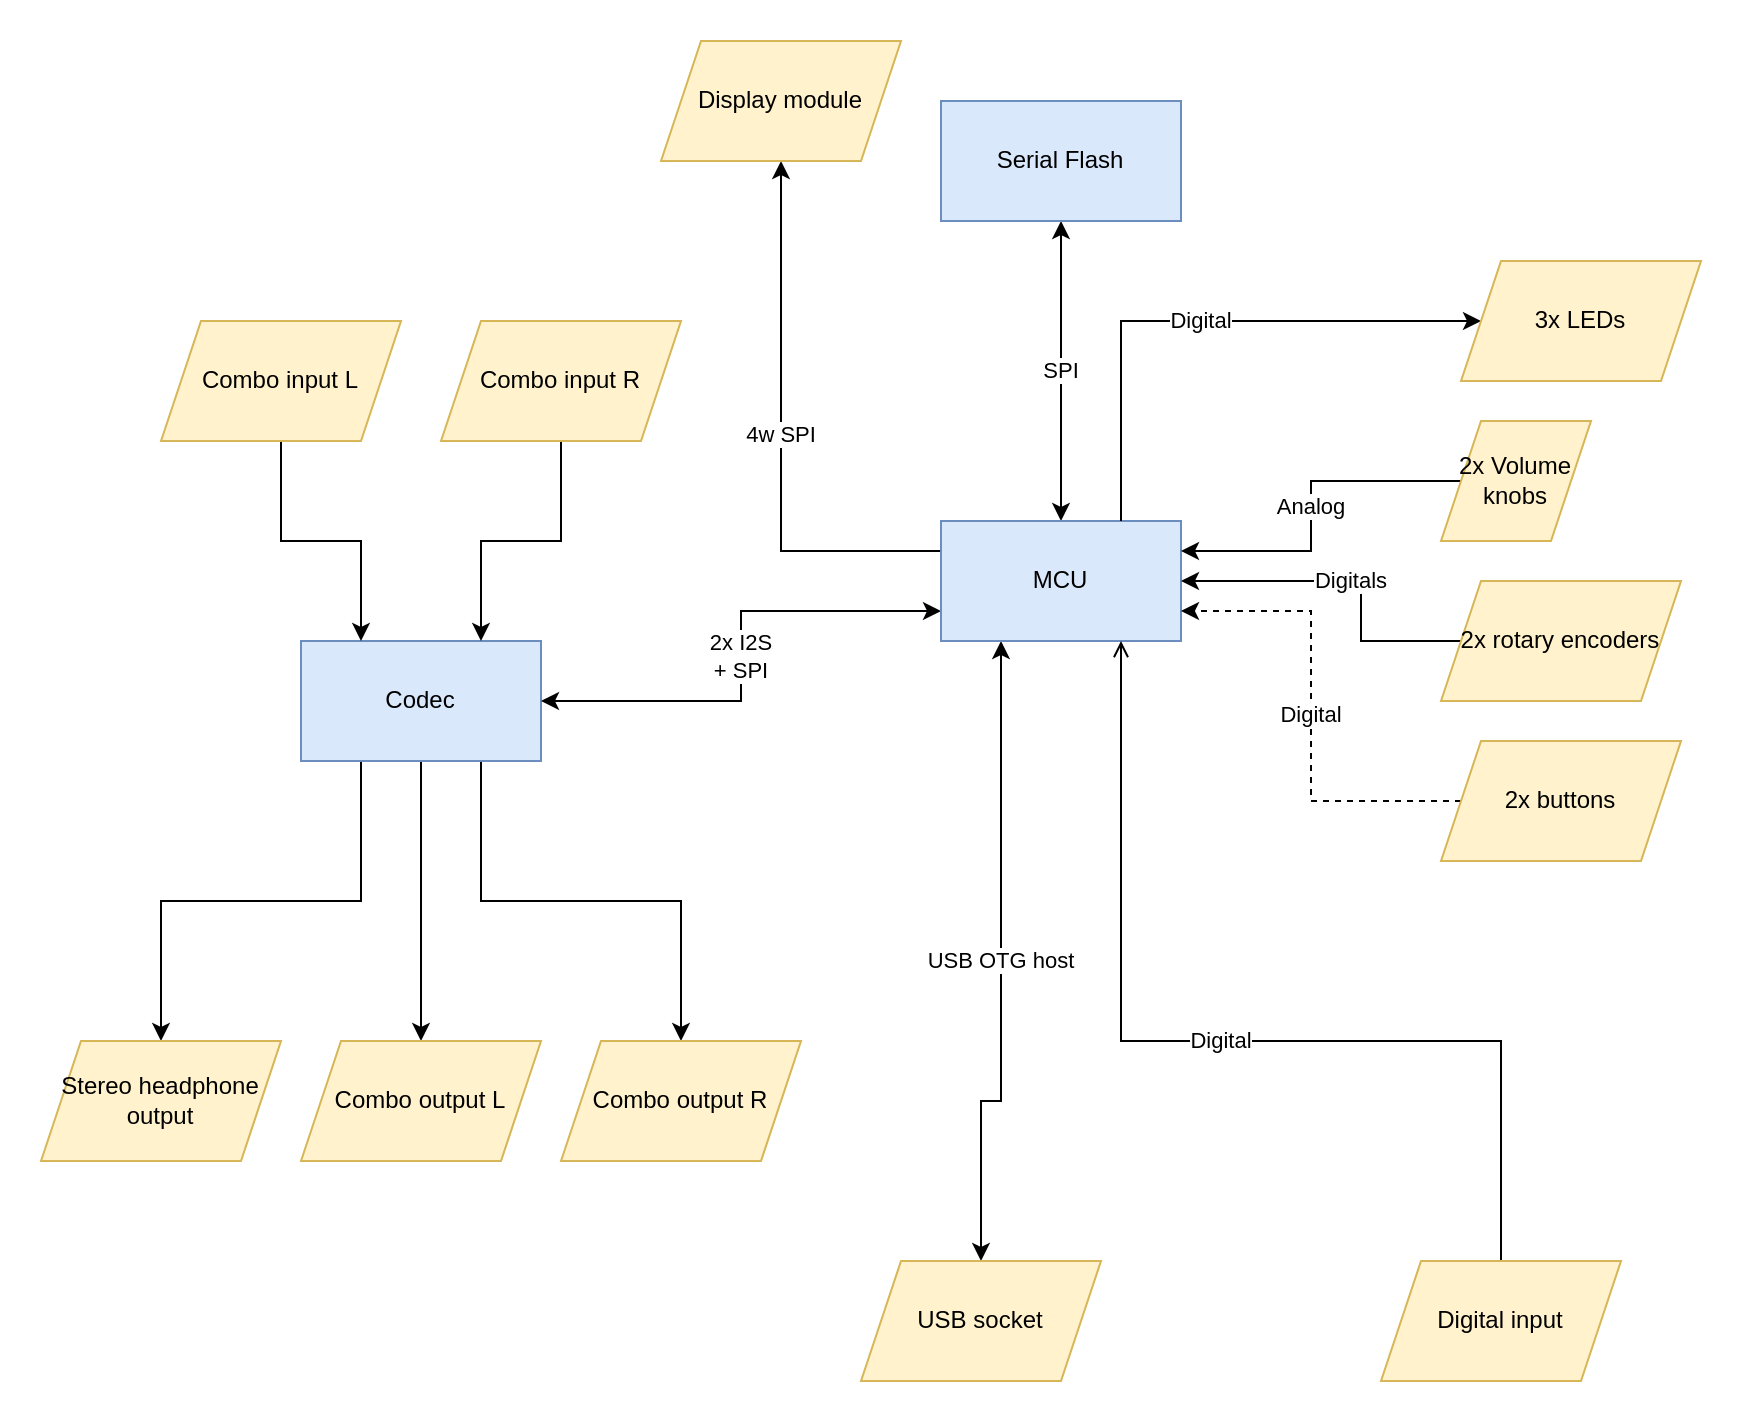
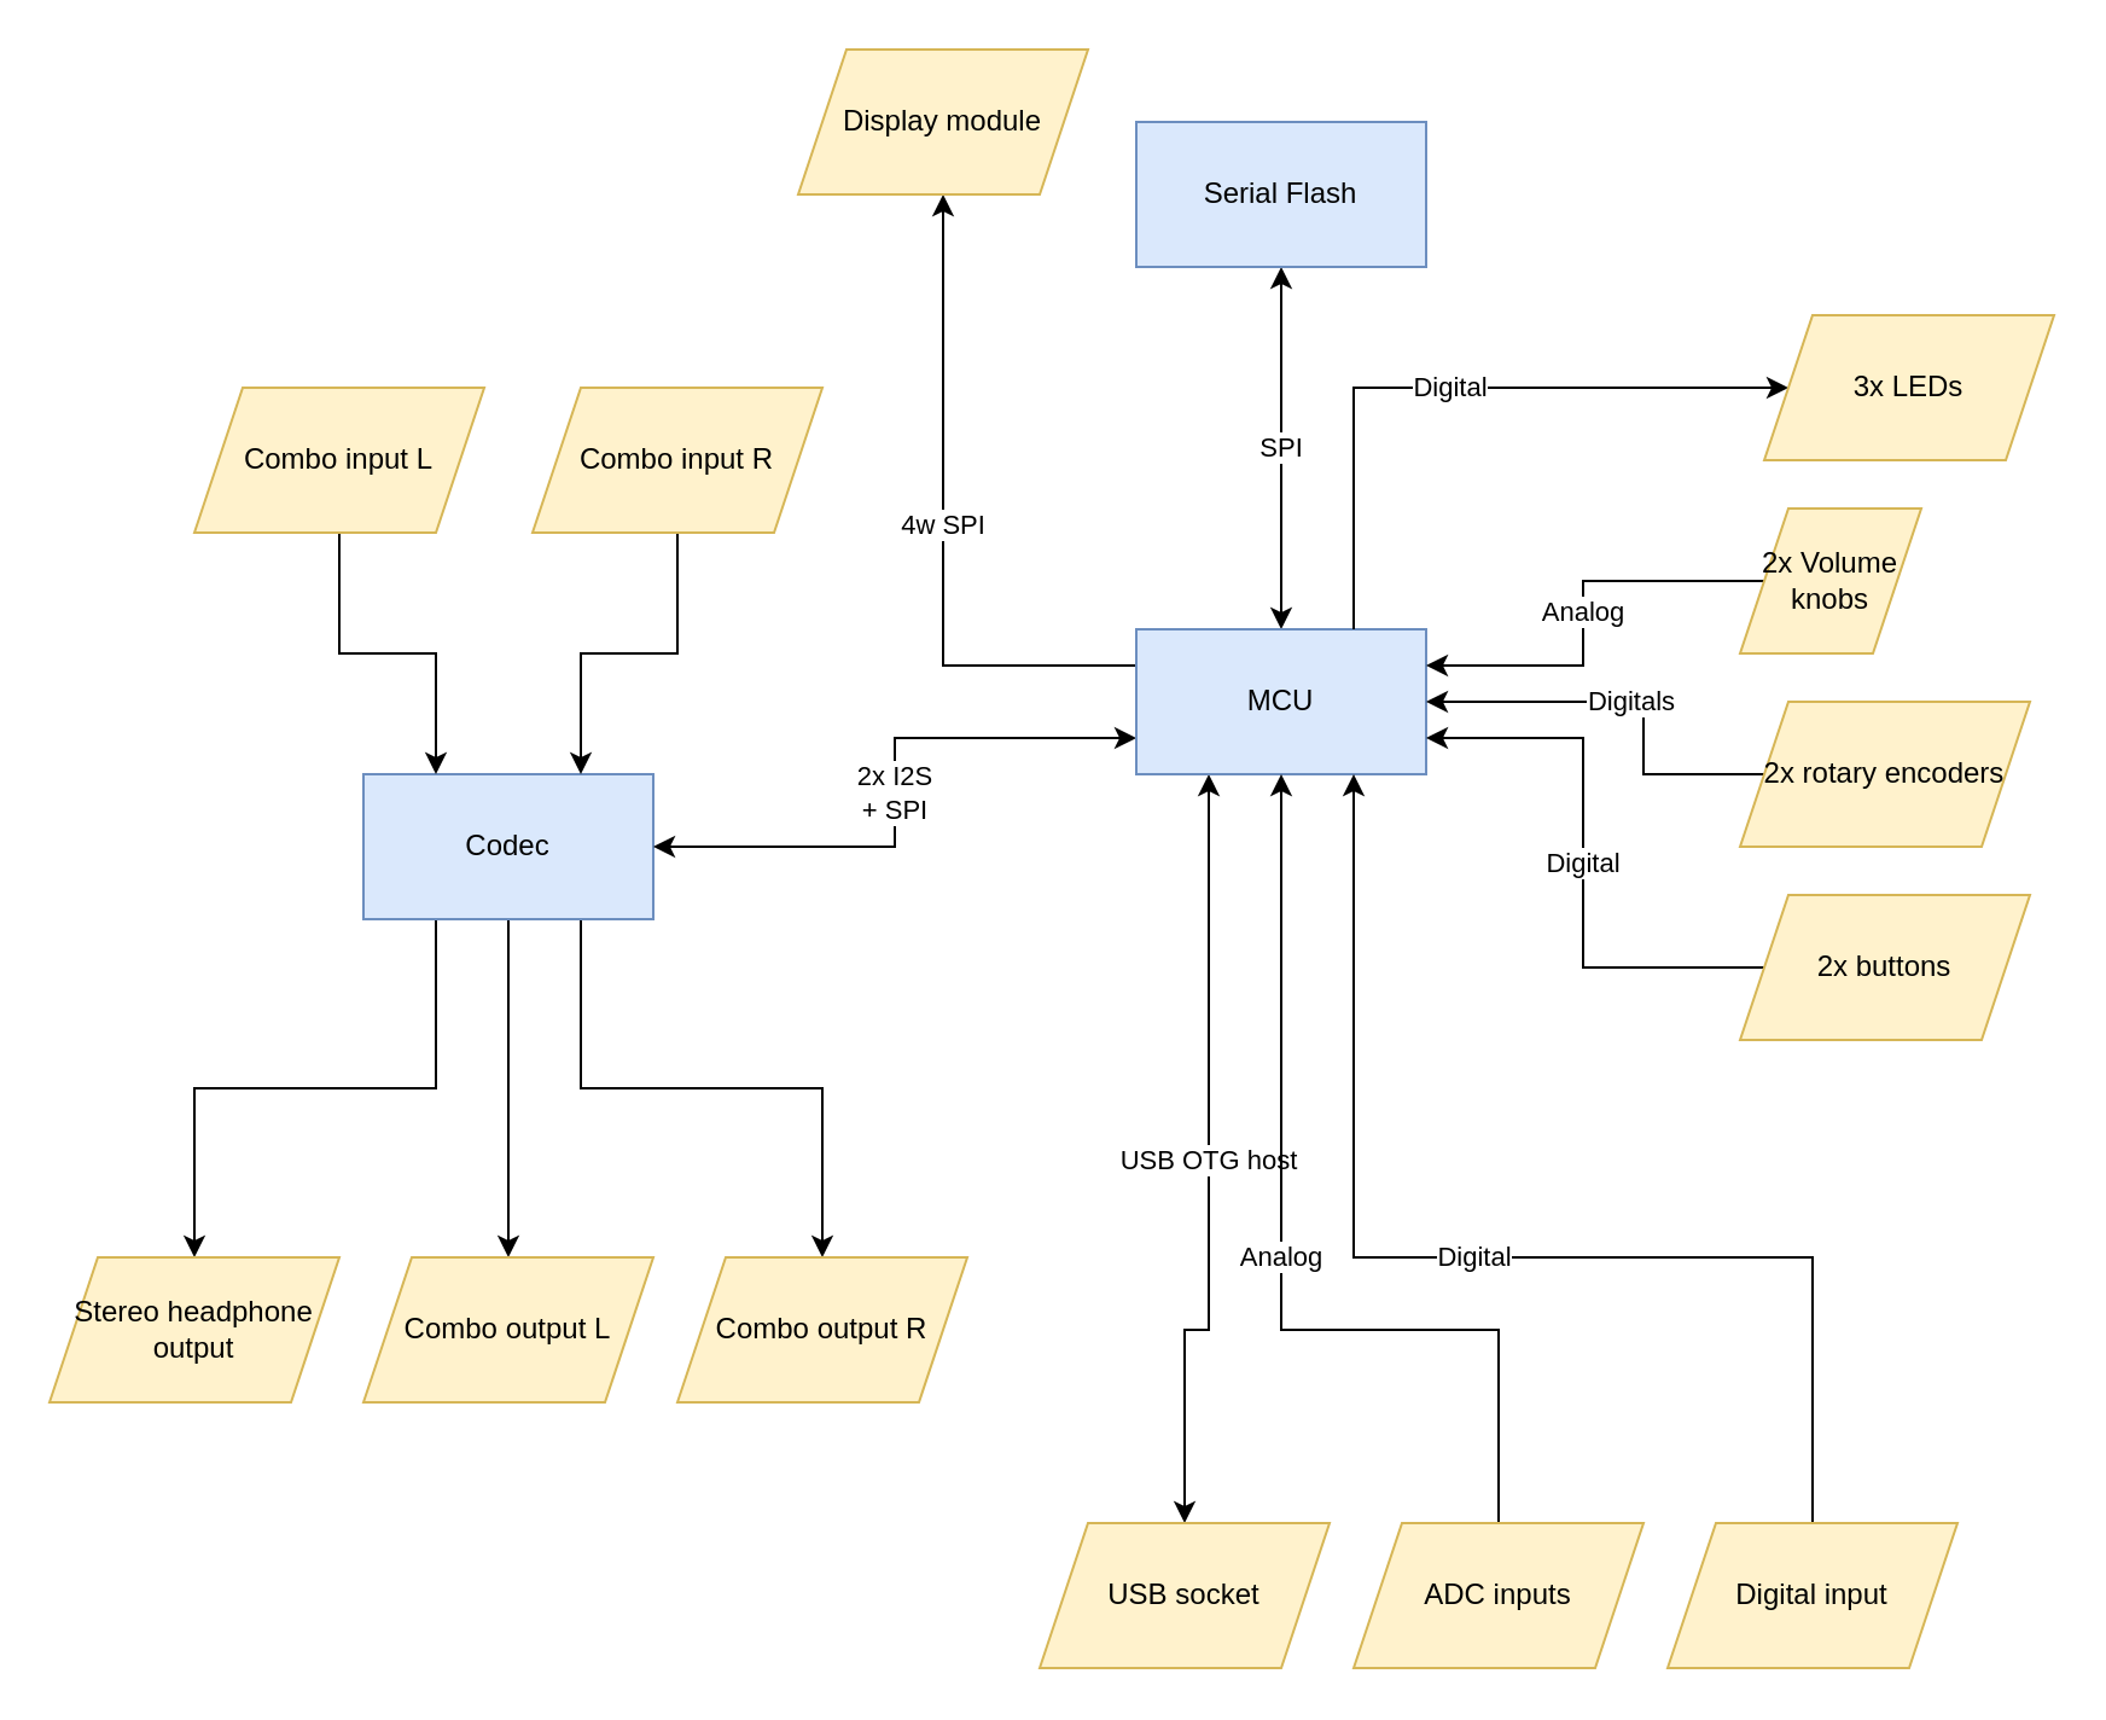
- <mxCell id="25" value="Digital" style="edgeStyle=orthogonalEdgeStyle;rounded=0;orthogonalLoop=1;jettySize=auto;html=1;exitX=0.5;exitY=0;exitDx=0;exitDy=0;entryX=0.75;entryY=1;entryDx=0;entryDy=0;endArrow=open;" edge="1" parent="1" source="26" target="10"><mxGeometry relative="1" as="geometry"><Array as="points"><mxPoint x="750" y="520" /><mxPoint x="560" y="520" /></Array></mxGeometry></mxCell>
+ <mxCell id="25" value="Digital" style="edgeStyle=orthogonalEdgeStyle;rounded=0;orthogonalLoop=1;jettySize=auto;html=1;exitX=0.5;exitY=0;exitDx=0;exitDy=0;entryX=0.75;entryY=1;entryDx=0;entryDy=0;" edge="1" parent="1" source="26" target="10"><mxGeometry relative="1" as="geometry"><Array as="points"><mxPoint x="750" y="520" /><mxPoint x="560" y="520" /></Array></mxGeometry></mxCell>
- <mxCell id="31" value="Digital" style="edgeStyle=orthogonalEdgeStyle;rounded=0;orthogonalLoop=1;jettySize=auto;html=1;exitX=0;exitY=0.5;exitDx=0;exitDy=0;entryX=1;entryY=0.75;entryDx=0;entryDy=0;dashed=1;" edge="1" parent="1" source="32" target="10"><mxGeometry relative="1" as="geometry" /></mxCell>
+ <mxCell id="31" value="Digital" style="edgeStyle=orthogonalEdgeStyle;rounded=0;orthogonalLoop=1;jettySize=auto;html=1;exitX=0;exitY=0.5;exitDx=0;exitDy=0;entryX=1;entryY=0.75;entryDx=0;entryDy=0;" edge="1" parent="1" source="32" target="10"><mxGeometry relative="1" as="geometry" /></mxCell>
+ <mxCell id="20" value="Analog" style="edgeStyle=orthogonalEdgeStyle;rounded=0;orthogonalLoop=1;jettySize=auto;html=1;exitX=0.5;exitY=0;exitDx=0;exitDy=0;entryX=0.5;entryY=1;entryDx=0;entryDy=0;" edge="1" parent="1" source="21" target="10"><mxGeometry relative="1" as="geometry"><mxPoint x="450" y="240" as="targetPoint" /><Array as="points"><mxPoint x="620" y="550" /><mxPoint x="530" y="550" /></Array></mxGeometry></mxCell>
+ <mxCell id="21" value="ADC inputs" style="shape=parallelogram;perimeter=parallelogramPerimeter;whiteSpace=wrap;html=1;fixedSize=1;fillColor=#fff2cc;strokeColor=#d6b656;" parent="1" vertex="1"><mxGeometry x="560" y="630" width="120" height="60" as="geometry" /></mxCell>
